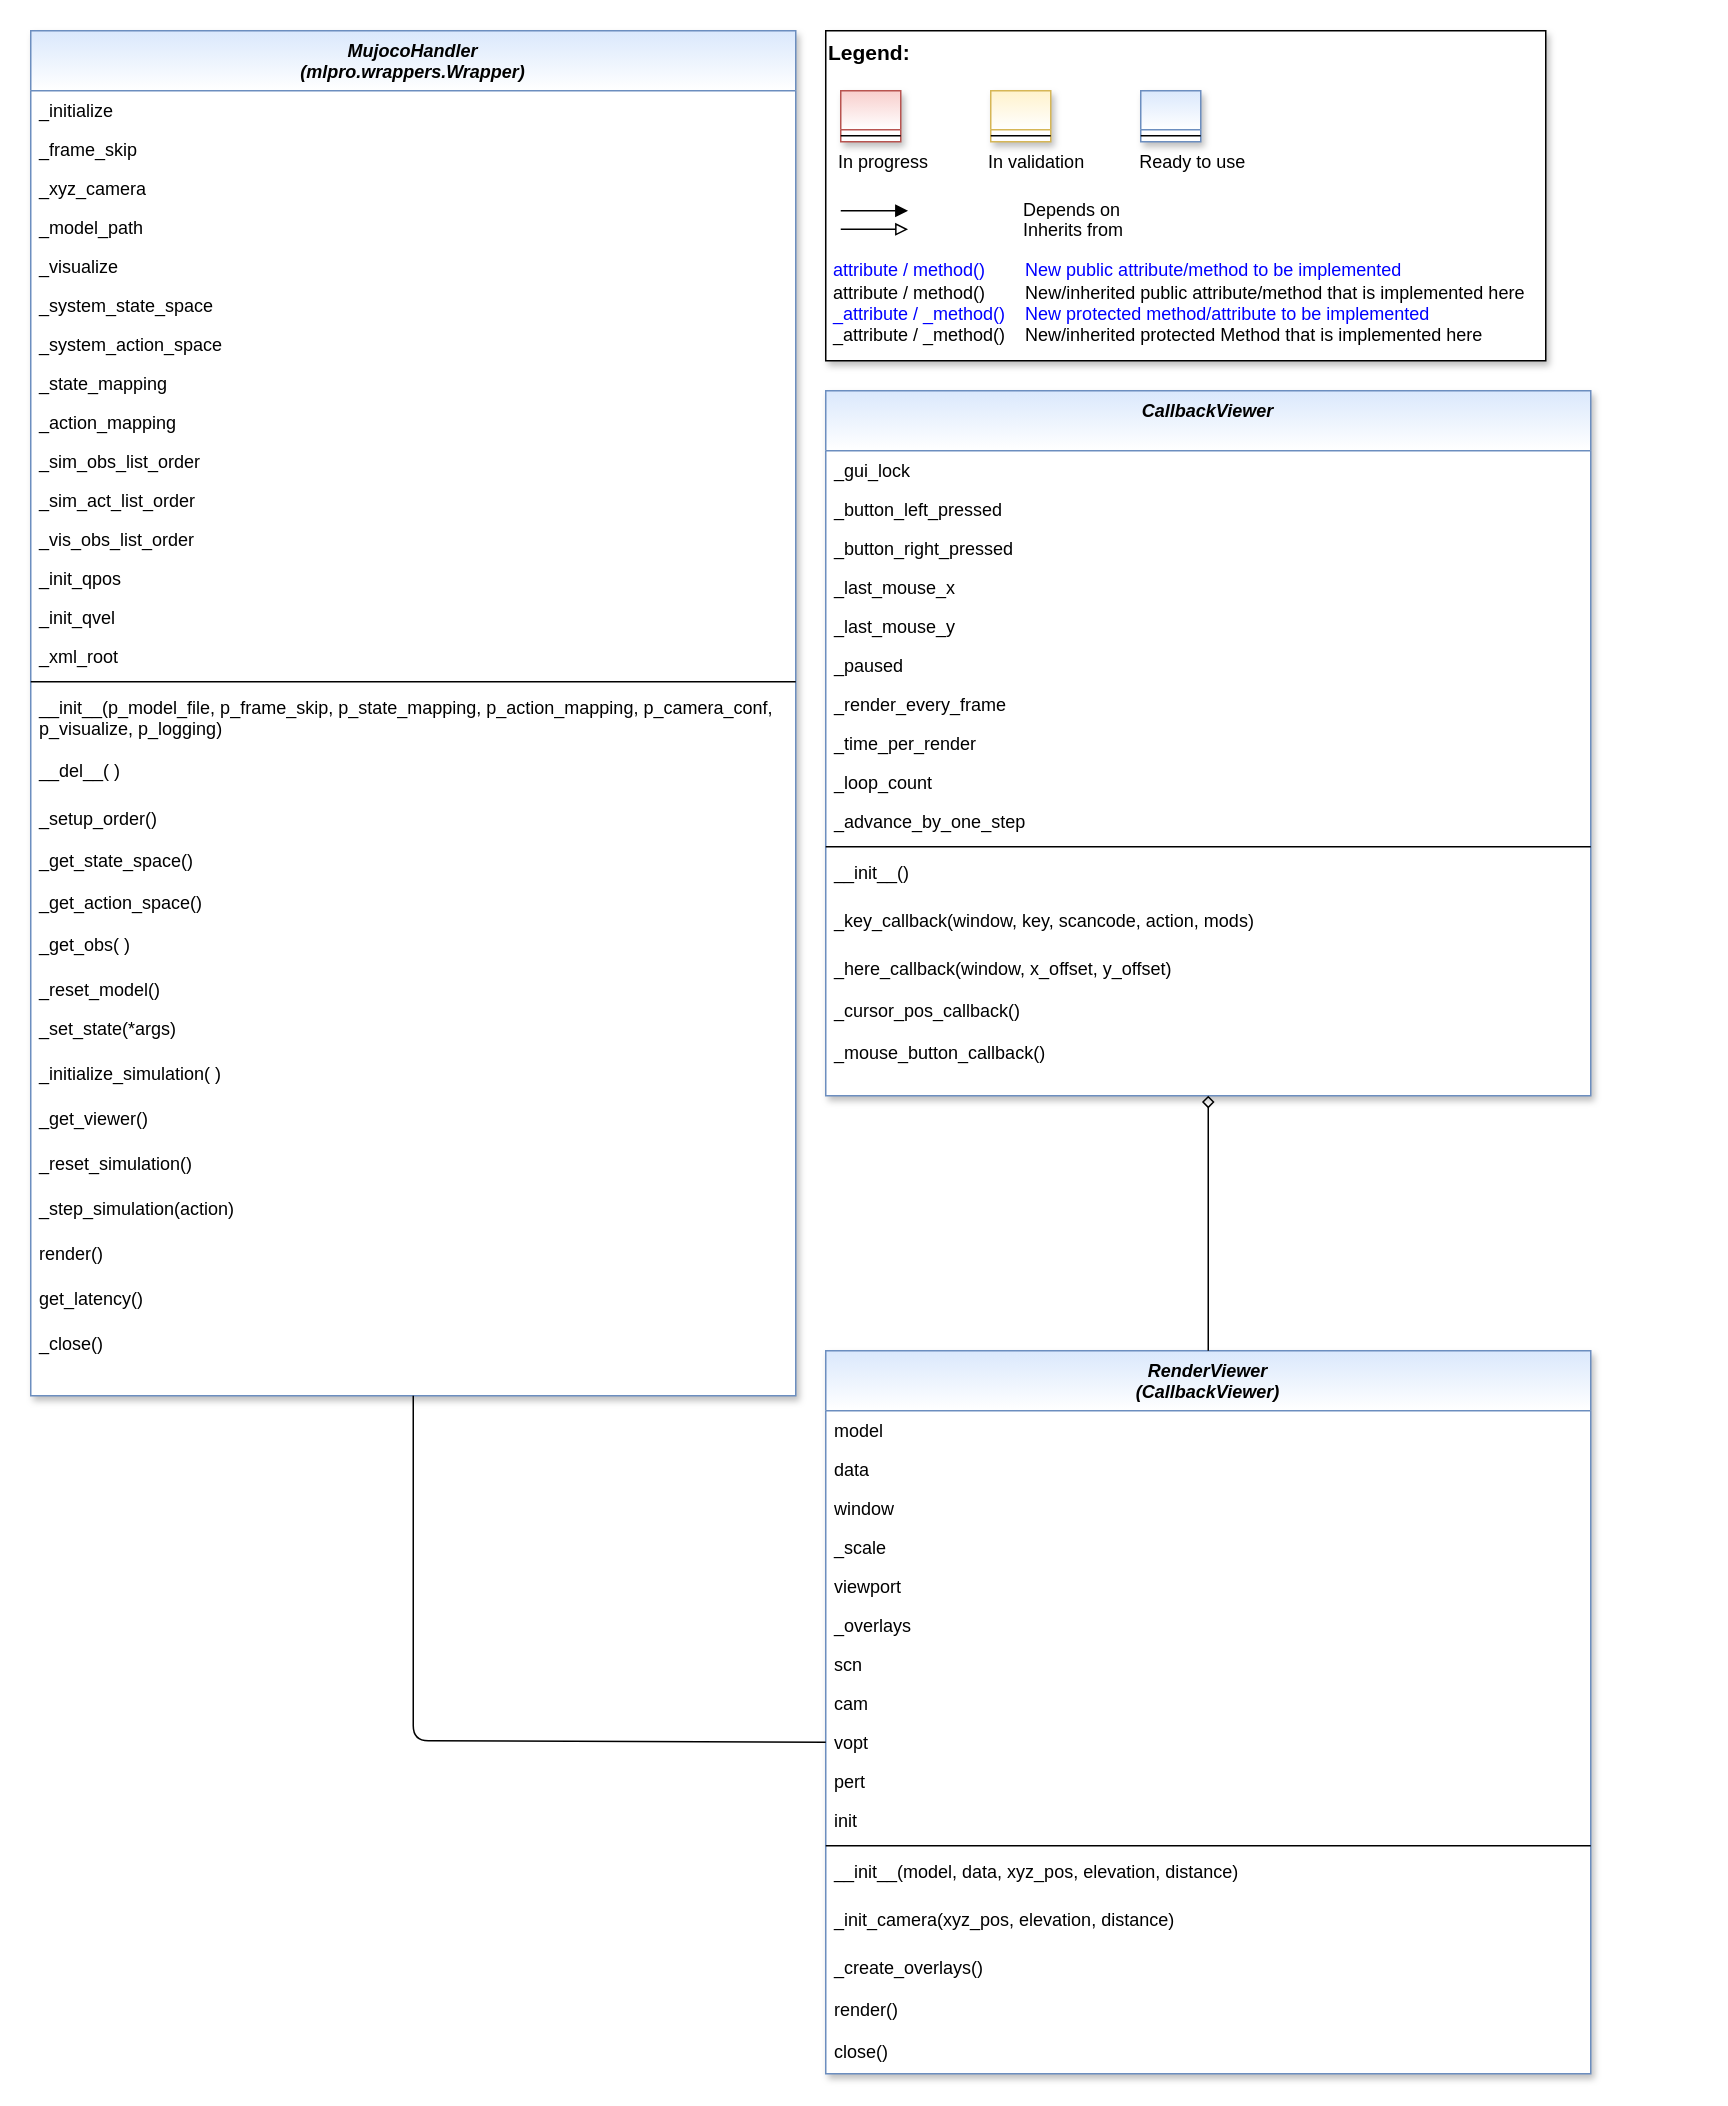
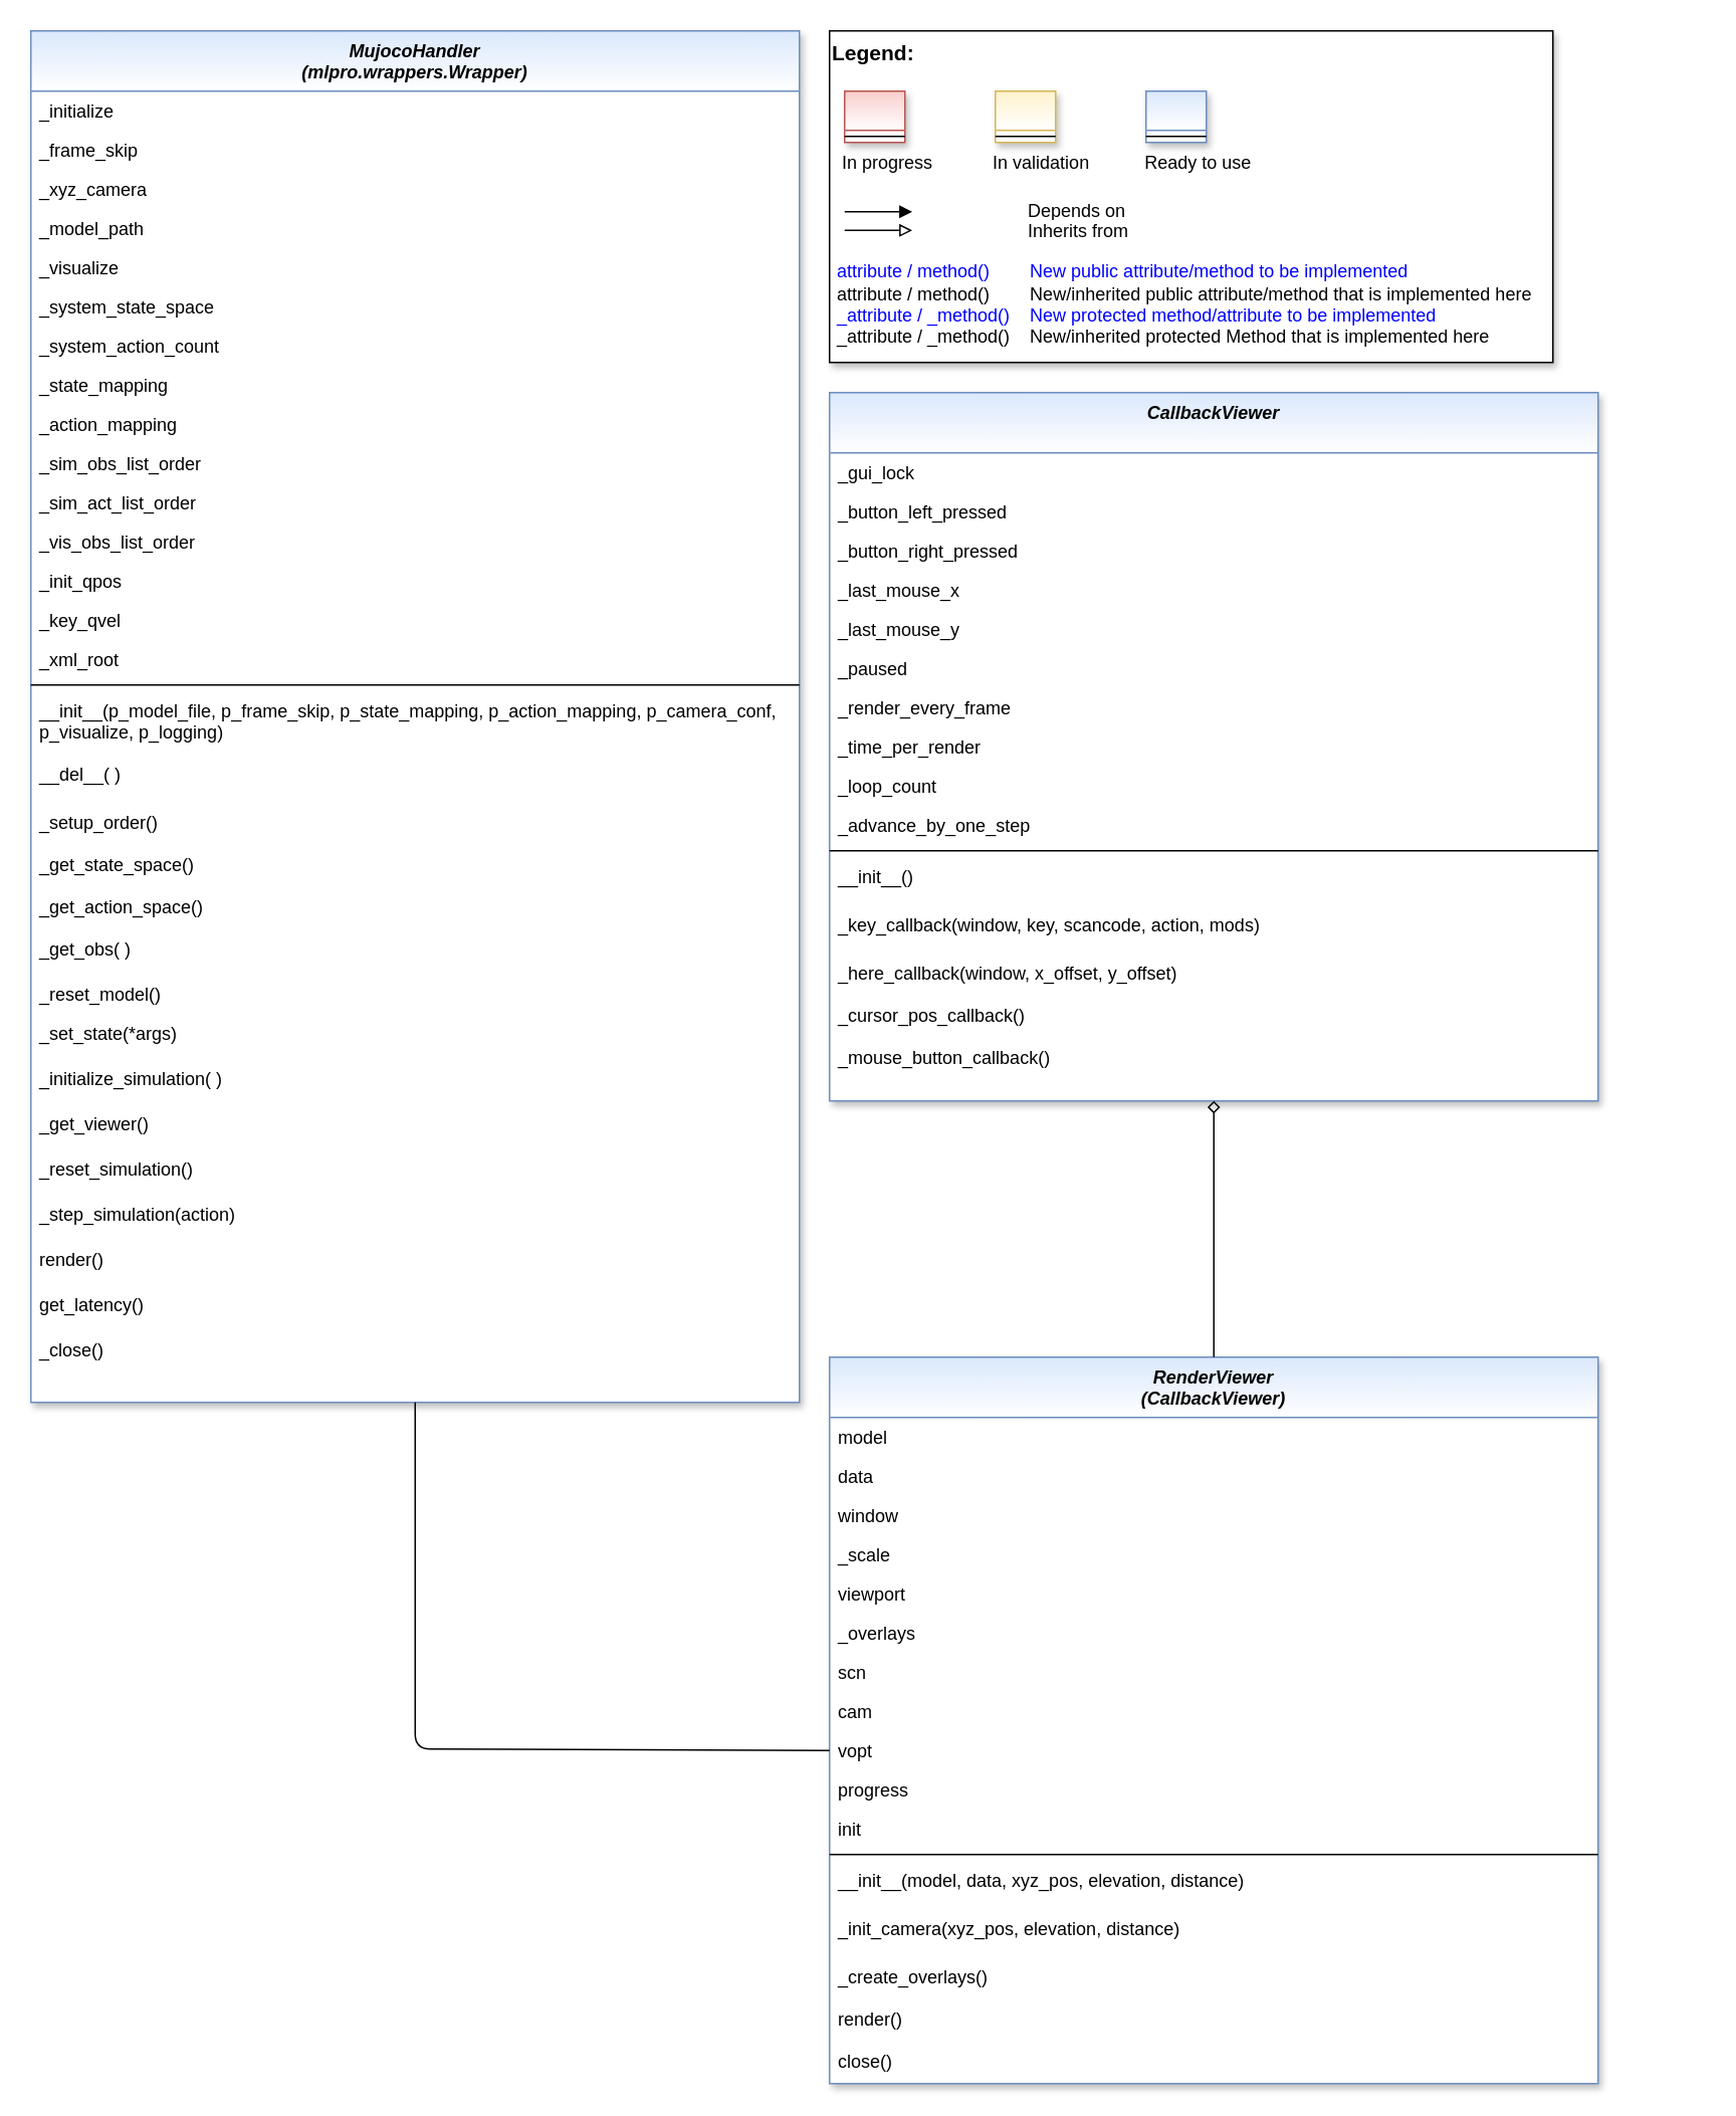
- <mxCell id="55" value="_system_action_space" style="text;align=left;verticalAlign=top;spacingLeft=4;spacingRight=4;overflow=hidden;rotatable=0;points=[[0,0.5],[1,0.5]];portConstraint=eastwest;" parent="48" vertex="1"><mxGeometry y="196" width="510" height="26" as="geometry" /></mxCell>
+ <mxCell id="55" value="_system_action_count" style="text;align=left;verticalAlign=top;spacingLeft=4;spacingRight=4;overflow=hidden;rotatable=0;points=[[0,0.5],[1,0.5]];portConstraint=eastwest;" parent="48" vertex="1"><mxGeometry y="196" width="510" height="26" as="geometry" /></mxCell>
- <mxCell id="62" value="_init_qvel" style="text;align=left;verticalAlign=top;spacingLeft=4;spacingRight=4;overflow=hidden;rotatable=0;points=[[0,0.5],[1,0.5]];portConstraint=eastwest;" parent="48" vertex="1"><mxGeometry y="378" width="510" height="26" as="geometry" /></mxCell>
+ <mxCell id="62" value="_key_qvel" style="text;align=left;verticalAlign=top;spacingLeft=4;spacingRight=4;overflow=hidden;rotatable=0;points=[[0,0.5],[1,0.5]];portConstraint=eastwest;" parent="48" vertex="1"><mxGeometry y="378" width="510" height="26" as="geometry" /></mxCell>
- <mxCell id="39" value="pert" style="text;align=left;verticalAlign=top;spacingLeft=4;spacingRight=4;overflow=hidden;rotatable=0;points=[[0,0.5],[1,0.5]];portConstraint=eastwest;" parent="29" vertex="1"><mxGeometry y="274" width="510" height="26" as="geometry" /></mxCell>
+ <mxCell id="39" value="progress" style="text;align=left;verticalAlign=top;spacingLeft=4;spacingRight=4;overflow=hidden;rotatable=0;points=[[0,0.5],[1,0.5]];portConstraint=eastwest;" parent="29" vertex="1"><mxGeometry y="274" width="510" height="26" as="geometry" /></mxCell>
